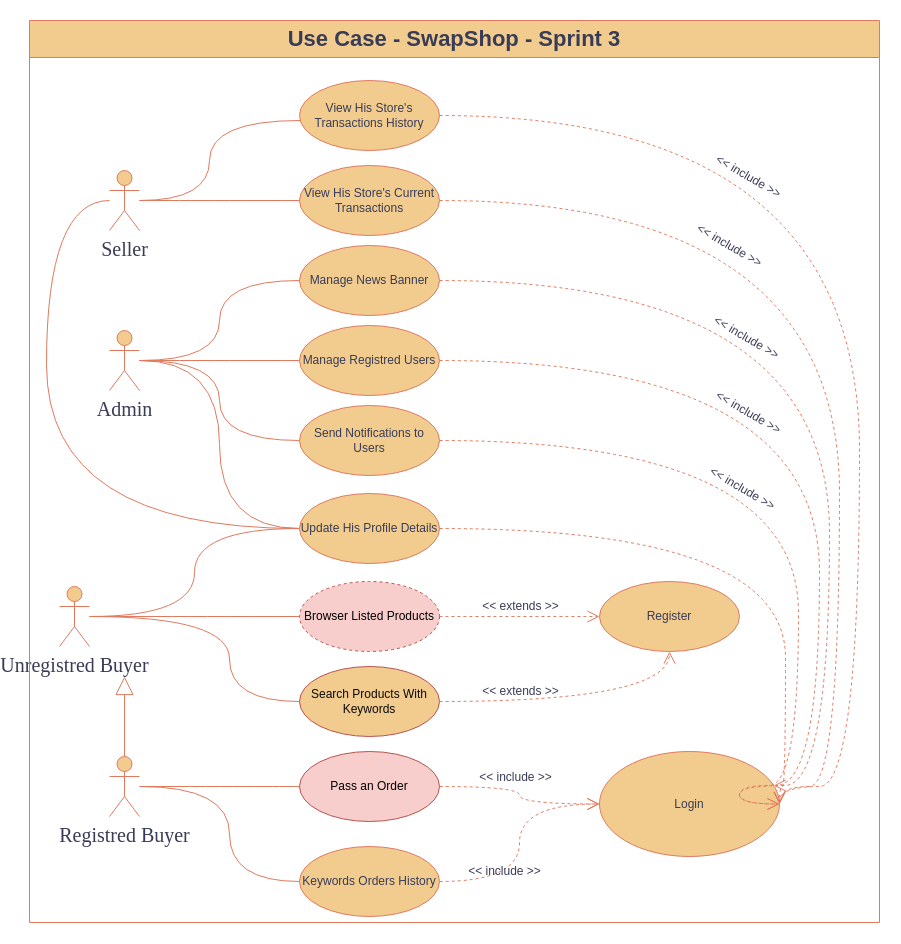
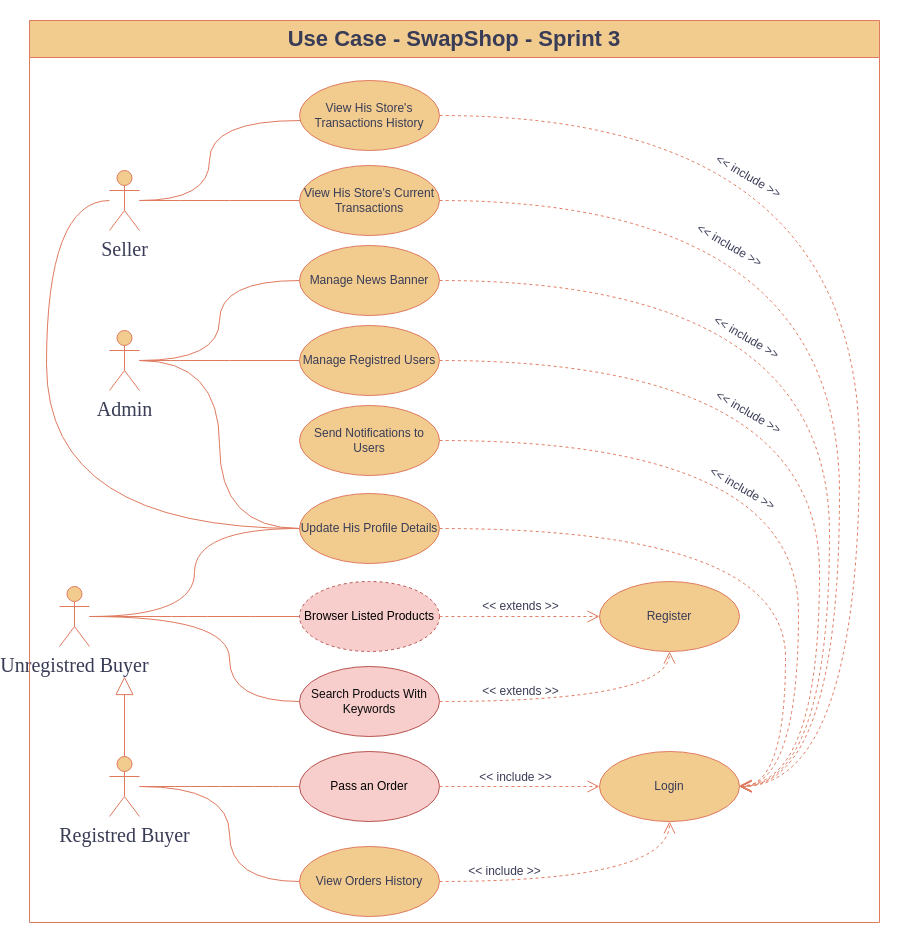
- <mxCell id="3" style="edgeStyle=orthogonalEdgeStyle;orthogonalLoop=1;jettySize=auto;html=1;strokeColor=#E07A5F;fontColor=#393C56;fillColor=#F2CC8F;endArrow=none;endFill=0;curved=1;entryX=0;entryY=0.5;entryDx=0;entryDy=0;" edge="1" parent="1" source="7" target="43"><mxGeometry relative="1" as="geometry"><mxPoint x="131" y="360" as="sourcePoint" /><mxPoint x="300" y="370" as="targetPoint" /></mxGeometry></mxCell>
- <mxCell id="24" value="&lt;font color=&quot;#0a0a0a&quot;&gt;Search Products With Keywords&lt;/font&gt;" style="ellipse;whiteSpace=wrap;html=1;strokeColor=#b85450;fillColor=#f2cc8f;labelBackgroundColor=none;" parent="1" vertex="1"><mxGeometry x="290" y="666" width="140" height="70" as="geometry" /></mxCell>
+ <mxCell id="24" value="&lt;font color=&quot;#0a0a0a&quot;&gt;Search Products With Keywords&lt;/font&gt;" style="ellipse;whiteSpace=wrap;html=1;strokeColor=#b85450;fillColor=#f8cecc;labelBackgroundColor=none;" parent="1" vertex="1"><mxGeometry x="290" y="666" width="140" height="70" as="geometry" /></mxCell>
- <mxCell id="22" value="Login" style="ellipse;whiteSpace=wrap;html=1;strokeColor=#E07A5F;fontColor=#393C56;fillColor=#F2CC8F;labelBackgroundColor=none;" parent="1" vertex="1"><mxGeometry x="590" y="751" width="180" height="105" as="geometry" /></mxCell>
+ <mxCell id="22" value="Login" style="ellipse;whiteSpace=wrap;html=1;strokeColor=#E07A5F;fontColor=#393C56;fillColor=#F2CC8F;labelBackgroundColor=none;" parent="1" vertex="1"><mxGeometry x="590" y="751" width="140" height="70" as="geometry" /></mxCell>
- <mxCell id="28" value="Keywords Orders History" style="ellipse;whiteSpace=wrap;html=1;strokeColor=#E07A5F;fontColor=#393C56;fillColor=#F2CC8F;labelBackgroundColor=none;" parent="1" vertex="1"><mxGeometry x="290" y="846" width="140" height="70" as="geometry" /></mxCell>
+ <mxCell id="28" value="View Orders History" style="ellipse;whiteSpace=wrap;html=1;strokeColor=#E07A5F;fontColor=#393C56;fillColor=#F2CC8F;labelBackgroundColor=none;" parent="1" vertex="1"><mxGeometry x="290" y="846" width="140" height="70" as="geometry" /></mxCell>
